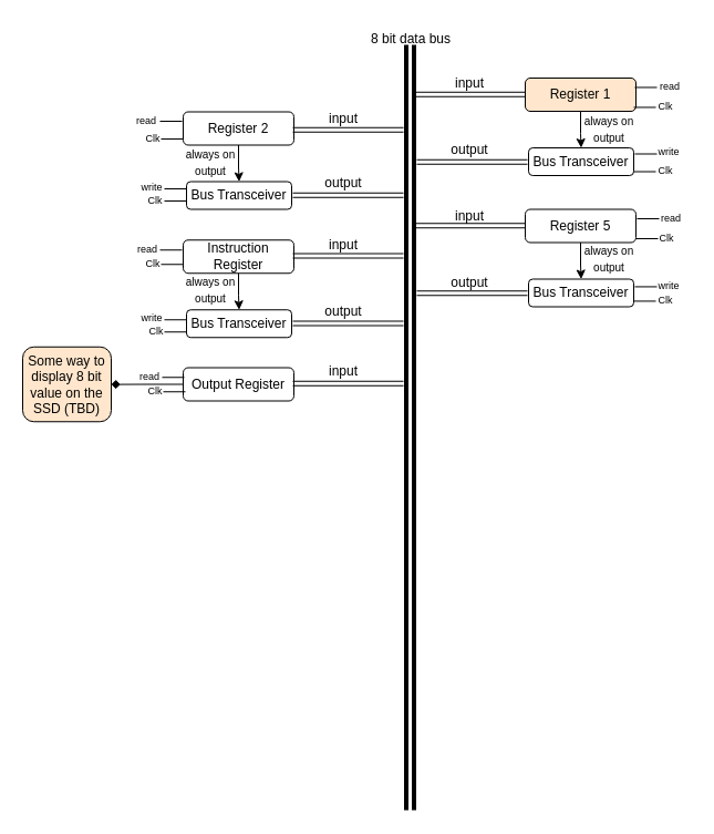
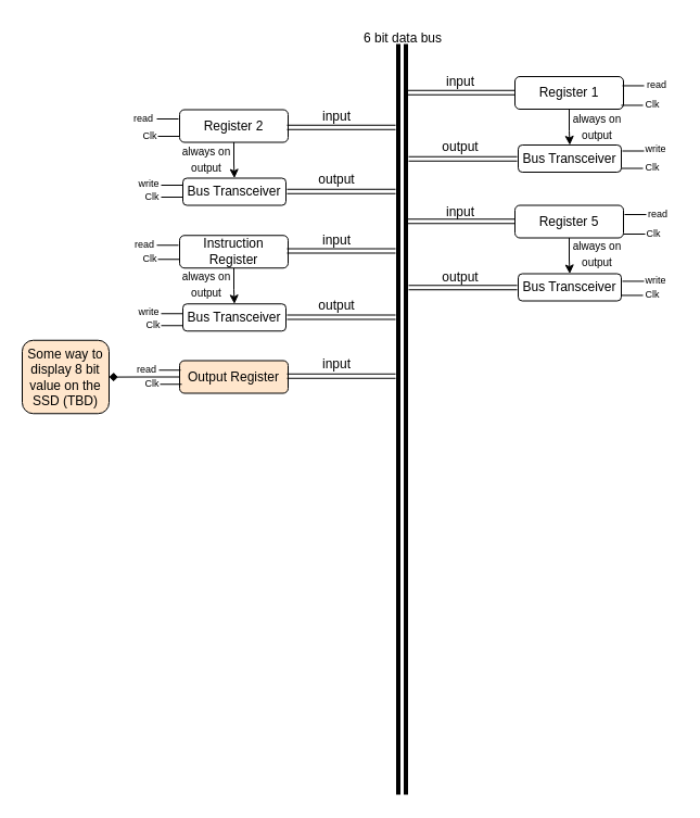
- <mxCell id="3" value="8 bit data bus" style="text;html=1;align=center;verticalAlign=middle;whiteSpace=wrap;rounded=0;" parent="1" vertex="1"><mxGeometry x="326" width="90" height="30" as="geometry" y="20" /></mxCell>
+ <mxCell id="3" value="6 bit data bus" style="text;html=1;align=center;verticalAlign=middle;whiteSpace=wrap;rounded=0;" parent="1" vertex="1"><mxGeometry x="326" width="90" height="30" as="geometry" y="20" /></mxCell>
- <mxCell id="5" value="Register 1" style="rounded=1;whiteSpace=wrap;html=1;fillColor=#ffe6cc;" parent="1" vertex="1"><mxGeometry x="474" y="70" width="100" height="30" as="geometry" /></mxCell>
+ <mxCell id="5" value="Register 1" style="rounded=1;whiteSpace=wrap;html=1;" parent="1" vertex="1"><mxGeometry x="474" y="70" width="100" height="30" as="geometry" /></mxCell>
- <mxCell id="20" value="Output Register" style="rounded=1;whiteSpace=wrap;html=1;" vertex="1" parent="1"><mxGeometry x="165" y="331.5" width="100" height="30" as="geometry" /></mxCell>
+ <mxCell id="20" value="Output Register" style="rounded=1;whiteSpace=wrap;html=1;fillColor=#ffe6cc;" vertex="1" parent="1"><mxGeometry x="165" y="331.5" width="100" height="30" as="geometry" /></mxCell>
